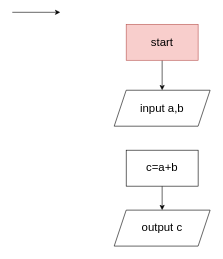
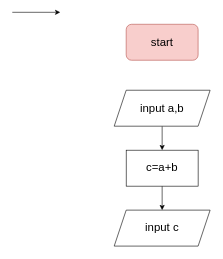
- <mxCell id="3" value="start" style="whiteSpace=wrap;html=1;fillColor=#f8cecc;strokeColor=#b85450;fontSize=19;rounded=0;" vertex="1" parent="1"><mxGeometry x="210" y="40" width="120" height="60" as="geometry" /></mxCell>
+ <mxCell id="3" value="start" style="rounded=1;whiteSpace=wrap;html=1;fillColor=#f8cecc;strokeColor=#b85450;fontSize=19;" vertex="1" parent="1"><mxGeometry x="210" y="40" width="120" height="60" as="geometry" /></mxCell>
- <mxCell id="2" value="" style="edgeStyle=orthogonalEdgeStyle;rounded=0;orthogonalLoop=1;jettySize=auto;html=1;fontSize=19;" edge="1" parent="1" source="3" target="5"><mxGeometry relative="1" as="geometry" /></mxCell>
+ <mxCell id="4" value="" style="edgeStyle=orthogonalEdgeStyle;rounded=0;orthogonalLoop=1;jettySize=auto;html=1;fontSize=19;" edge="1" parent="1" source="5" target="7"><mxGeometry relative="1" as="geometry" /></mxCell>
- <mxCell id="8" value="output c" style="shape=parallelogram;perimeter=parallelogramPerimeter;whiteSpace=wrap;html=1;fixedSize=1;fontSize=19;" vertex="1" parent="1"><mxGeometry x="190" y="350" width="160" height="60" as="geometry" /></mxCell>
+ <mxCell id="8" value="input c" style="shape=parallelogram;perimeter=parallelogramPerimeter;whiteSpace=wrap;html=1;fixedSize=1;fontSize=19;" vertex="1" parent="1"><mxGeometry x="190" y="350" width="160" height="60" as="geometry" /></mxCell>
